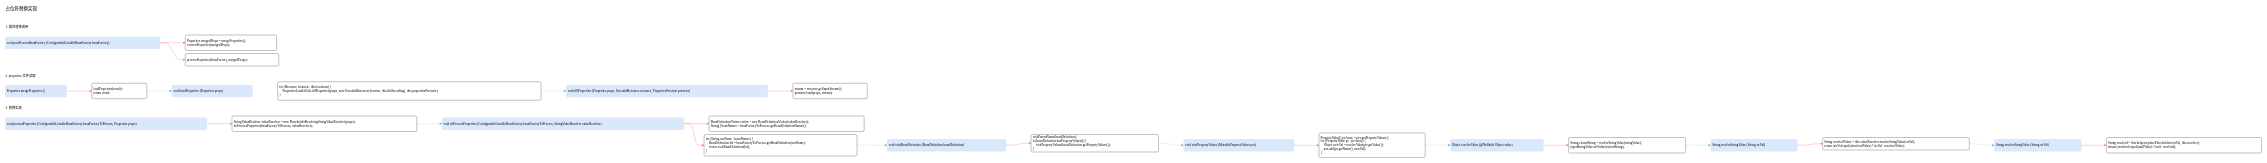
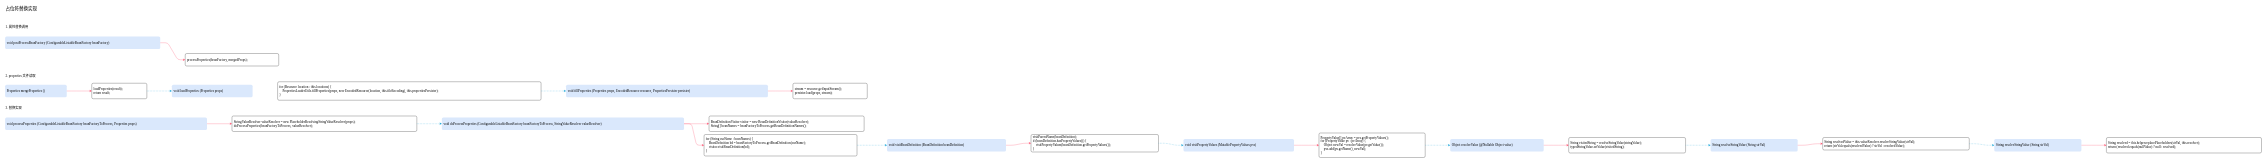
- <mxCell id="6" value="" style="edgeStyle=entityRelationEdgeStyle;rounded=1;orthogonalLoop=1;jettySize=auto;html=1;strokeColor=#FE4365;fontFamily=source code pro;fontSize=13;exitX=1;exitY=0.5;exitDx=0;exitDy=0;" edge="1" parent="1" source="4" target="5"><mxGeometry as="geometry" /></mxCell>
- <mxCell id="5" value="Properties mergedProps = mergeProperties();&lt;br/&gt;convertProperties(mergedProps);" style="rounded=1;whiteSpace=wrap;html=1;fontFamily=source code pro;fontSize=13;align=left;spacingLeft=5;arcSize=12;absoluteArcSize=1;" vertex="1" parent="1"><mxGeometry x="740.5" y="139" width="365.5" height="62" as="geometry" /></mxCell>
